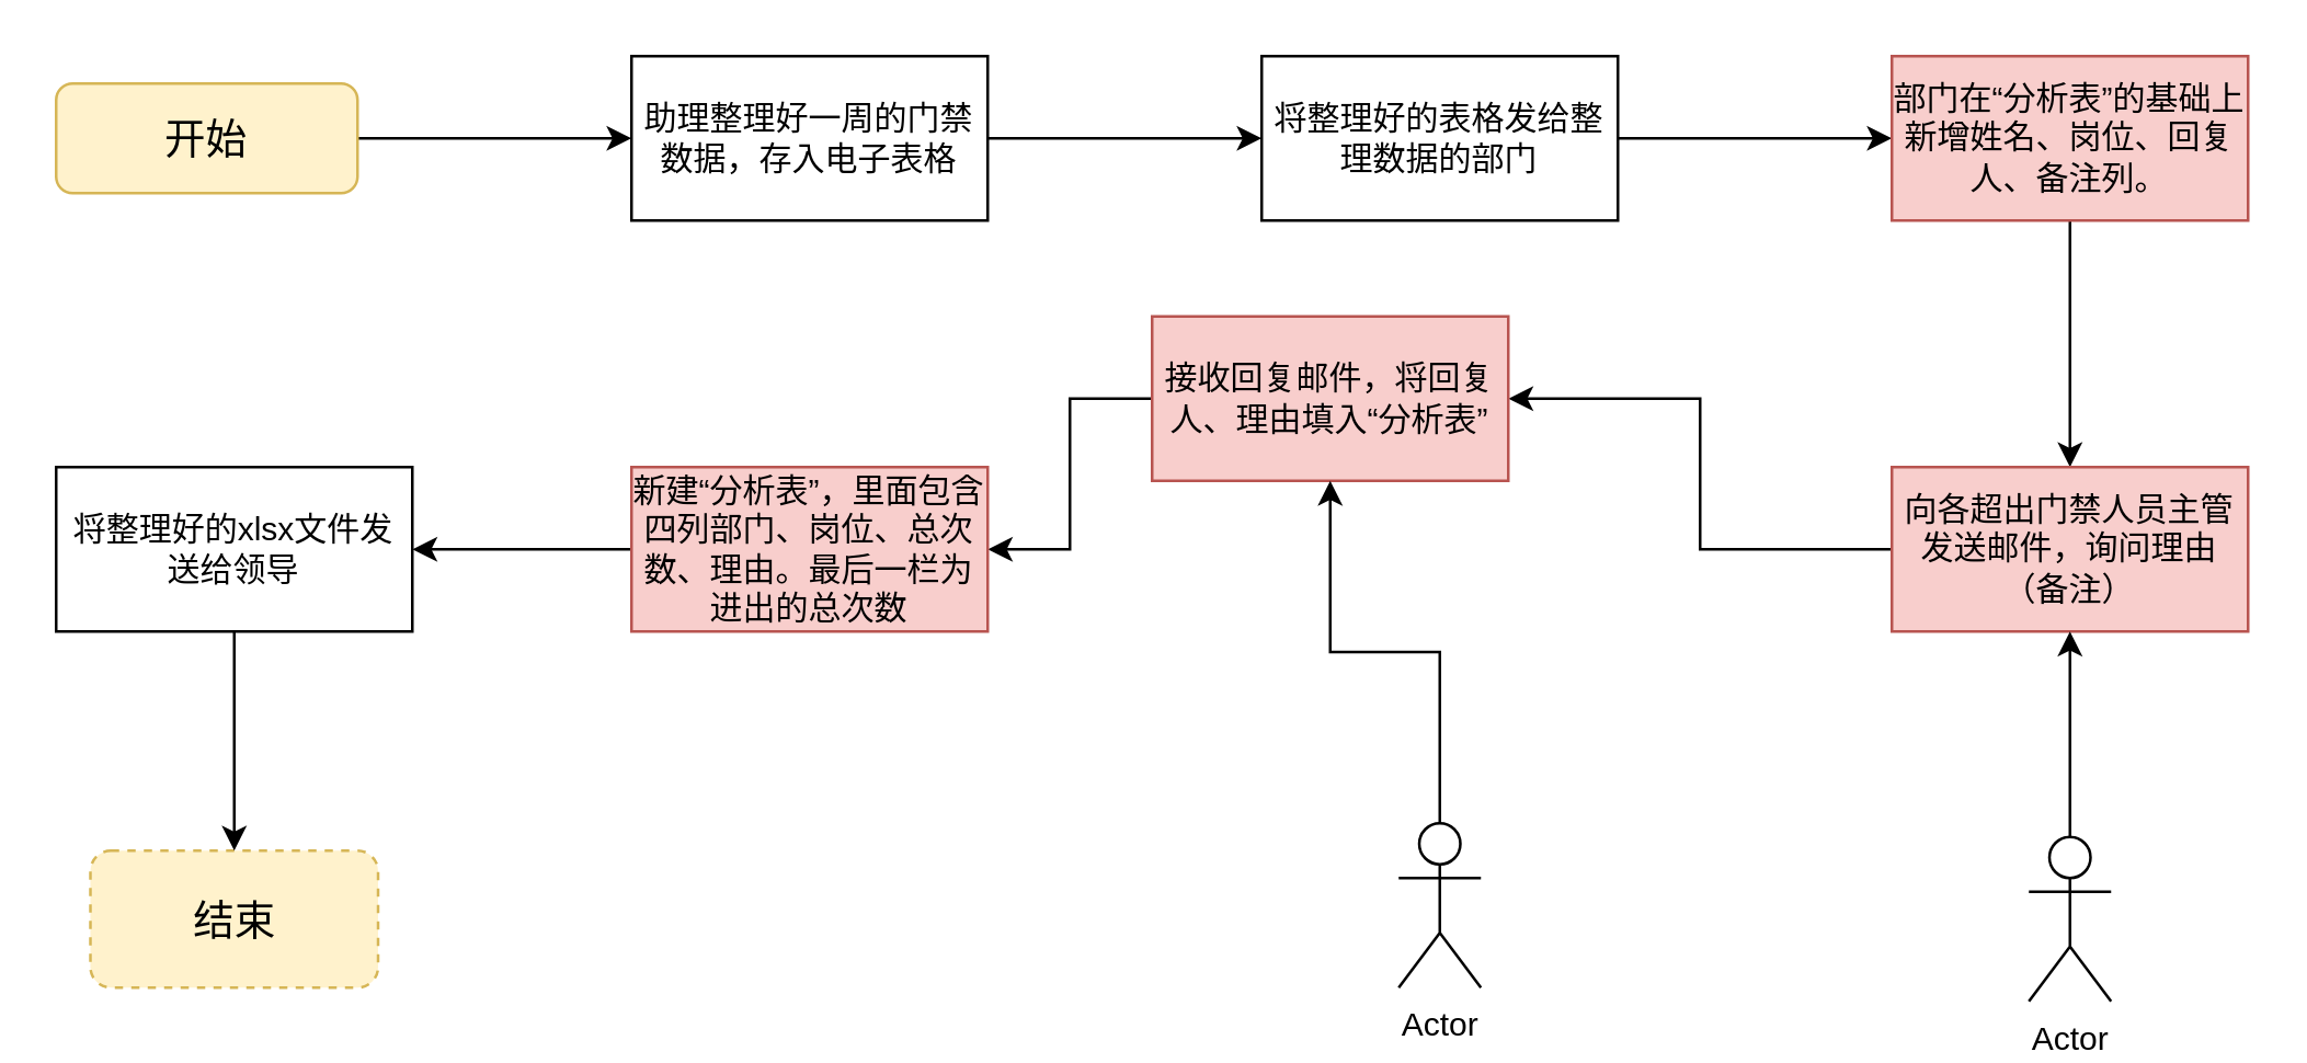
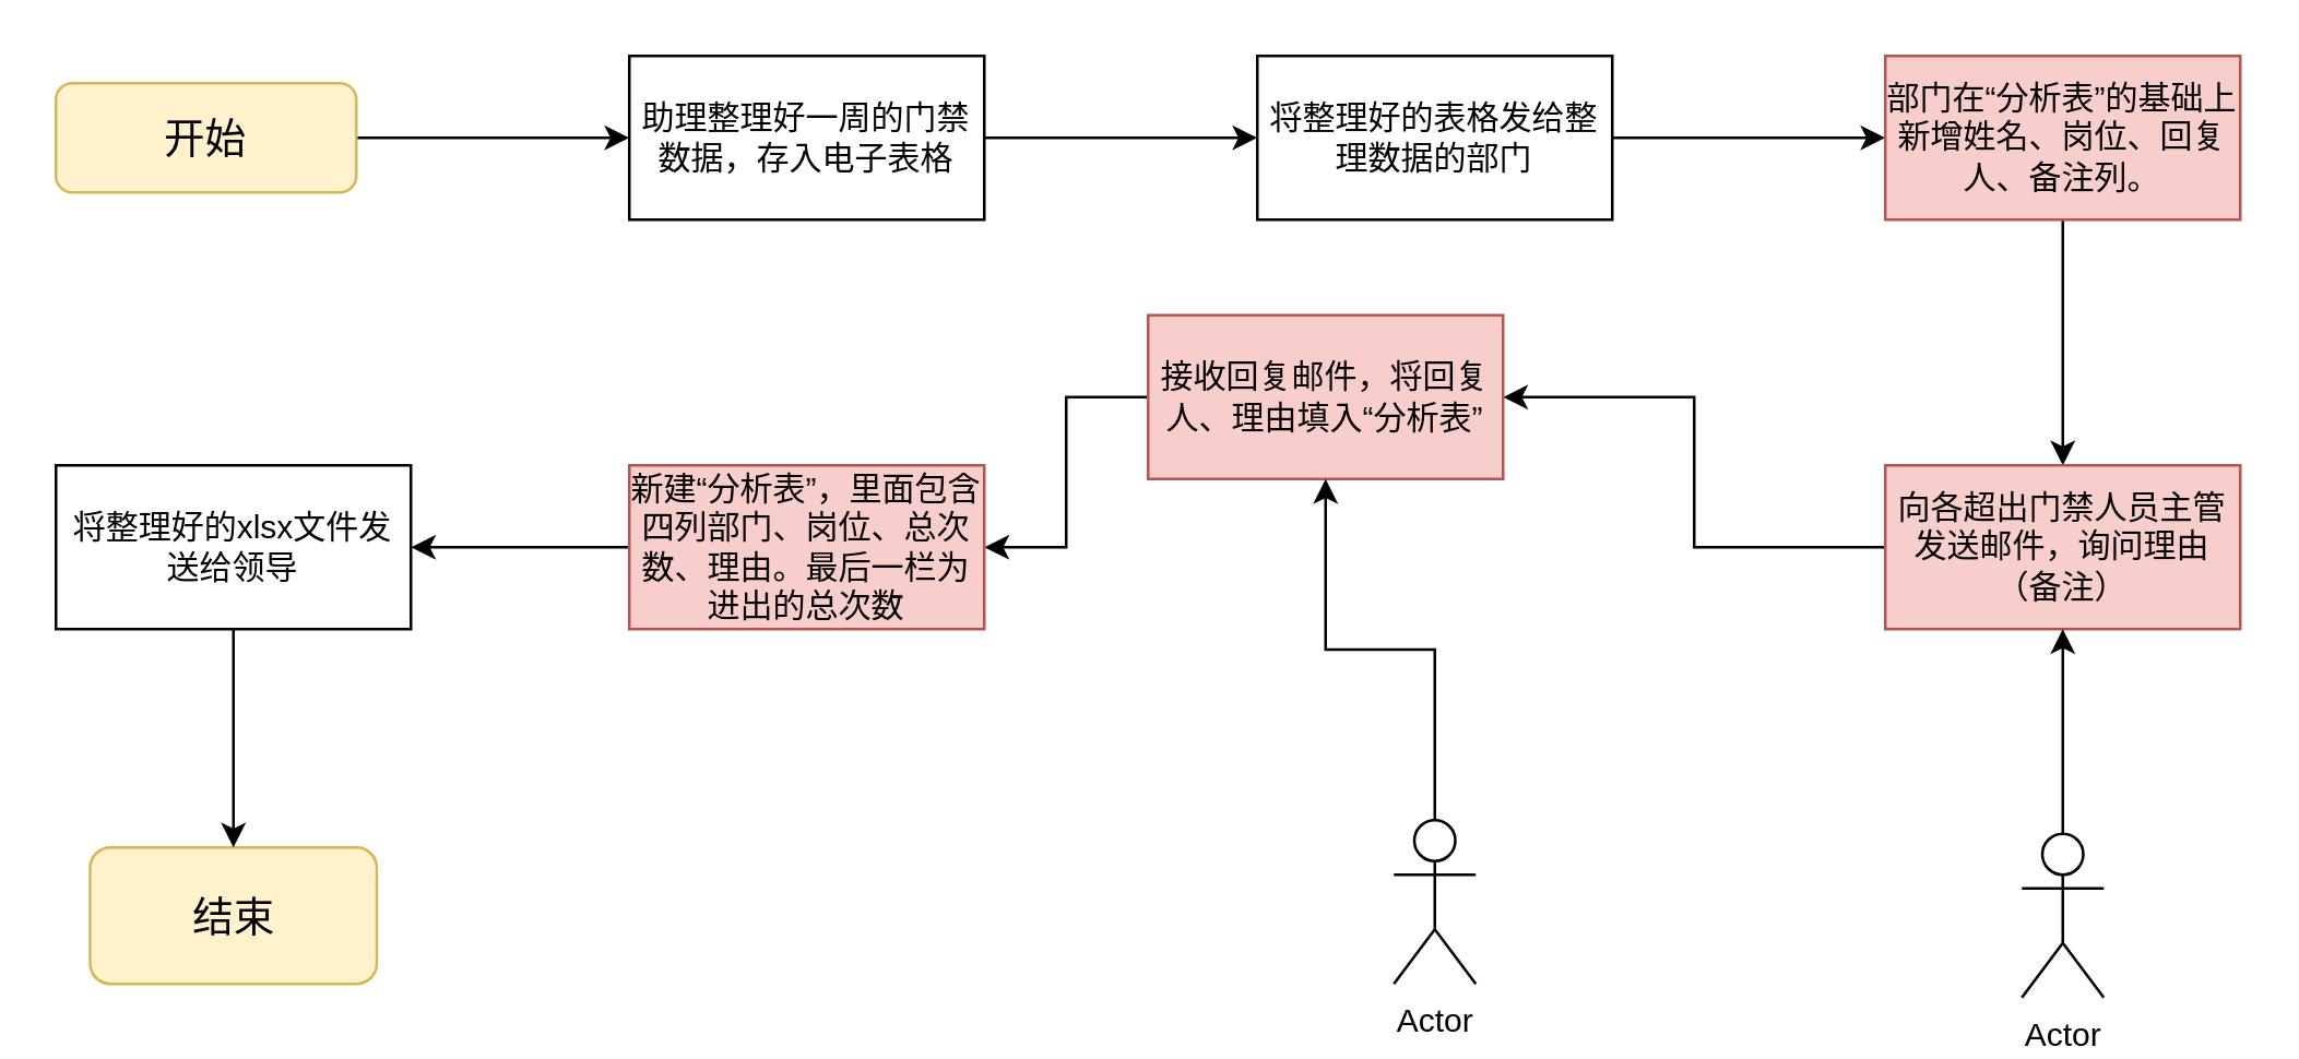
- <mxCell id="4" value="&lt;font style=&quot;font-size: 15px;&quot;&gt;结束&lt;/font&gt;" style="rounded=1;whiteSpace=wrap;html=1;fillColor=#fff2cc;strokeColor=#d6b656;dashed=1;" parent="1" vertex="1"><mxGeometry x="32.5" y="310" width="105" height="50" as="geometry" /></mxCell>
+ <mxCell id="4" value="&lt;font style=&quot;font-size: 15px;&quot;&gt;结束&lt;/font&gt;" style="rounded=1;whiteSpace=wrap;html=1;fillColor=#fff2cc;strokeColor=#d6b656;" parent="1" vertex="1"><mxGeometry x="32.5" y="310" width="105" height="50" as="geometry" /></mxCell>
